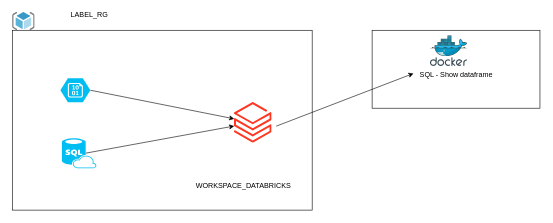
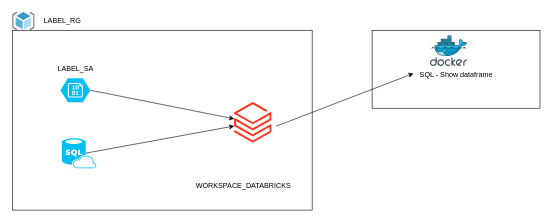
- <mxCell id="6" value="LABEL_RG" style="text;html=1;align=center;verticalAlign=middle;resizable=0;points=[];autosize=1;strokeColor=none;fillColor=none;" parent="1" vertex="1"><mxGeometry x="102.5" y="10" width="90" height="30" as="geometry" /></mxCell>
+ <mxCell id="6" value="LABEL_RG" style="text;html=1;align=center;verticalAlign=middle;resizable=0;points=[];autosize=1;strokeColor=none;fillColor=none;" parent="1" vertex="1"><mxGeometry x="57.5" y="20" width="90" height="30" as="geometry" /></mxCell>
+ <mxCell id="7" value="LABEL_SA" style="text;html=1;align=center;verticalAlign=middle;resizable=0;points=[];autosize=1;strokeColor=none;fillColor=none;" parent="1" vertex="1"><mxGeometry x="85" y="100" width="80" height="30" as="geometry" /></mxCell>
